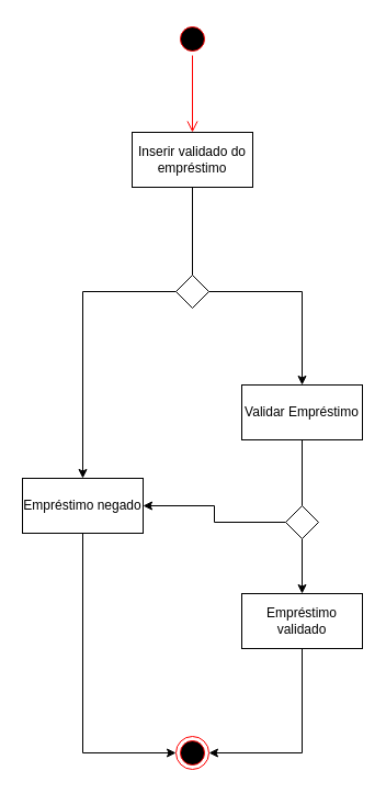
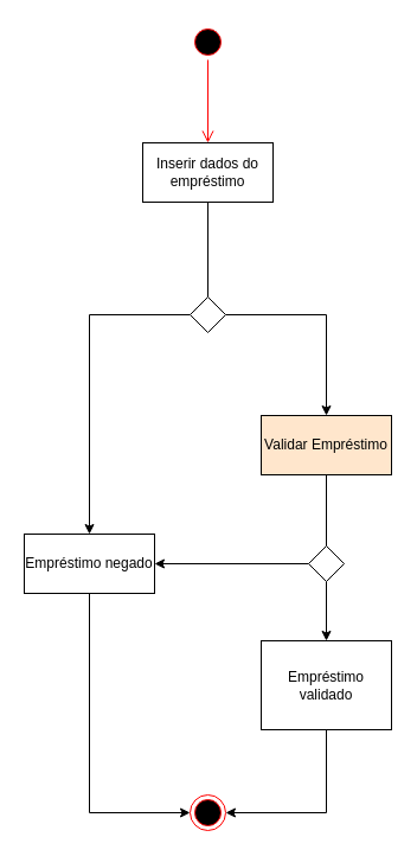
- <mxCell id="4" value="Inserir validado do empréstimo" style="html=1;whiteSpace=wrap;" parent="1" vertex="1"><mxGeometry x="120" y="120" width="110" height="50" as="geometry" /></mxCell>
+ <mxCell id="4" value="Inserir dados do empréstimo" style="html=1;whiteSpace=wrap;" parent="1" vertex="1"><mxGeometry x="120" y="120" width="110" height="50" as="geometry" /></mxCell>
- <mxCell id="11" value="Validar Empréstimo" style="html=1;whiteSpace=wrap;" parent="1" vertex="1"><mxGeometry x="220" y="350" width="110" height="50" as="geometry" /></mxCell>
+ <mxCell id="11" value="Validar Empréstimo" style="html=1;whiteSpace=wrap;fillColor=#ffe6cc;" parent="1" vertex="1"><mxGeometry x="220" y="350" width="110" height="50" as="geometry" /></mxCell>
- <mxCell id="10" value="Empréstimo negado" style="html=1;whiteSpace=wrap;" parent="1" vertex="1"><mxGeometry x="20" y="435" width="110" height="50" as="geometry" /></mxCell>
+ <mxCell id="10" value="Empréstimo negado" style="html=1;whiteSpace=wrap;" parent="1" vertex="1"><mxGeometry x="20" y="450" width="110" height="50" as="geometry" /></mxCell>
- <mxCell id="16" value="Empréstimo validado" style="html=1;whiteSpace=wrap;" parent="1" vertex="1"><mxGeometry x="220" y="540" width="110" height="50" as="geometry" /></mxCell>
+ <mxCell id="16" value="Empréstimo validado" style="html=1;whiteSpace=wrap;" parent="1" vertex="1"><mxGeometry x="220" y="540" width="110" height="75" as="geometry" /></mxCell>
